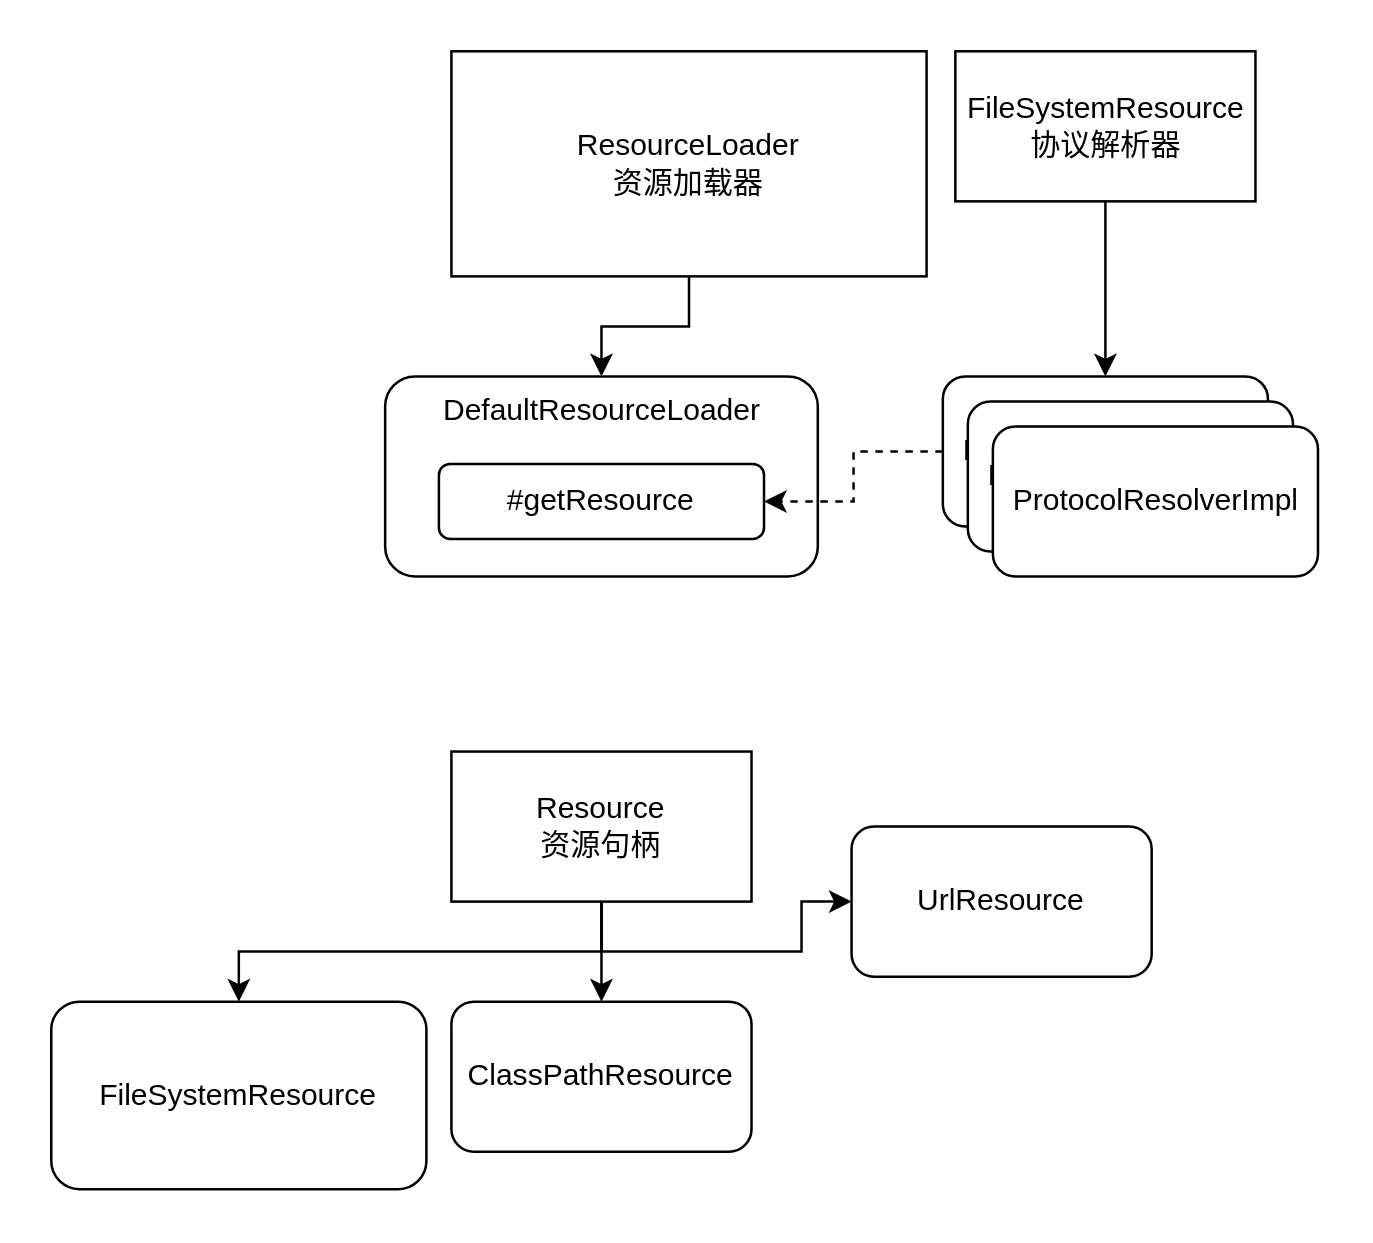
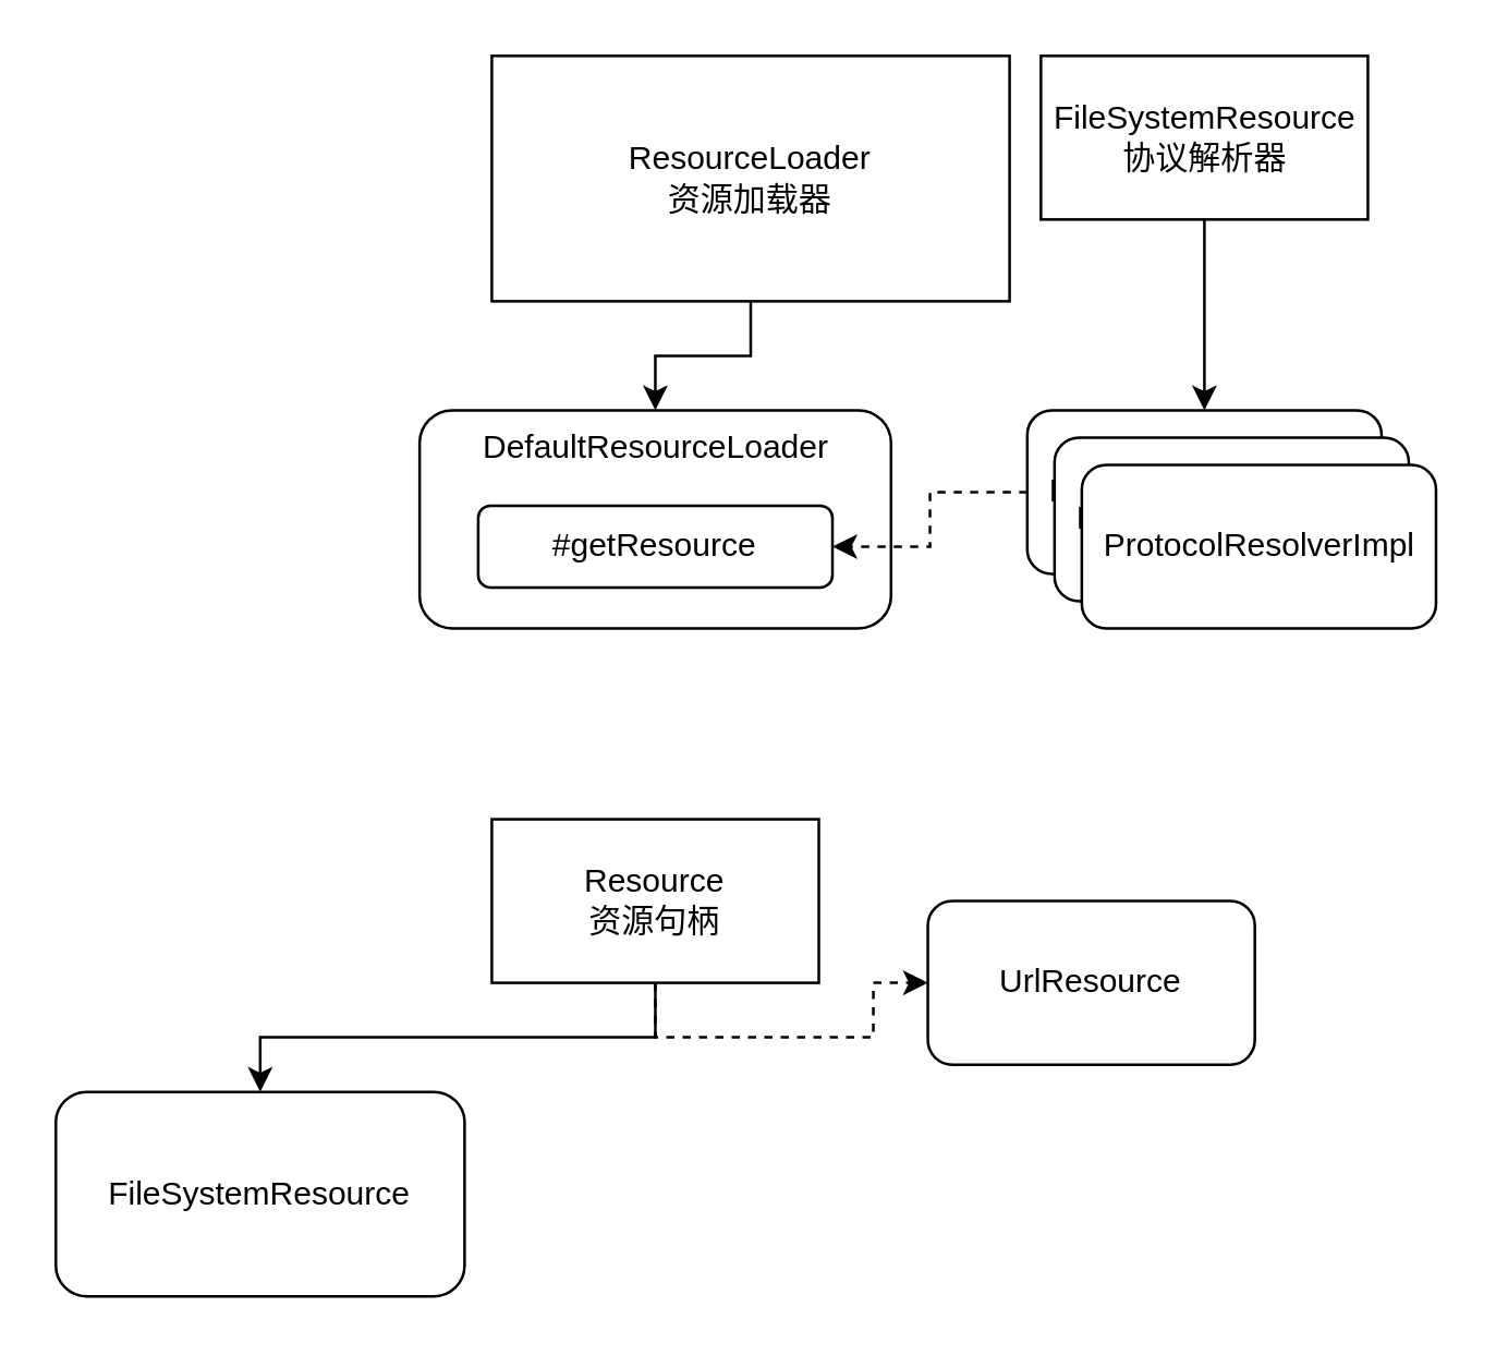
- <mxCell id="8" style="edgeStyle=orthogonalEdgeStyle;rounded=0;orthogonalLoop=1;jettySize=auto;html=1;exitX=0.5;exitY=1;exitDx=0;exitDy=0;" edge="1" parent="1" source="9" target="4"><mxGeometry relative="1" as="geometry" /></mxCell>
+ <mxCell id="8" style="edgeStyle=orthogonalEdgeStyle;rounded=0;orthogonalLoop=1;jettySize=auto;html=1;exitX=0.5;exitY=1;exitDx=0;exitDy=0;dashed=1;" edge="1" parent="1" source="9" target="4"><mxGeometry relative="1" as="geometry" /></mxCell>
- <mxCell id="7" style="edgeStyle=orthogonalEdgeStyle;rounded=0;orthogonalLoop=1;jettySize=auto;html=1;exitX=0.5;exitY=1;exitDx=0;exitDy=0;" edge="1" parent="1" source="9" target="3"><mxGeometry relative="1" as="geometry" /></mxCell>
- <mxCell id="3" value="ClassPathResource" style="rounded=1;whiteSpace=wrap;html=1;" vertex="1" parent="1"><mxGeometry x="180" y="400" width="120" height="60" as="geometry" /></mxCell>
